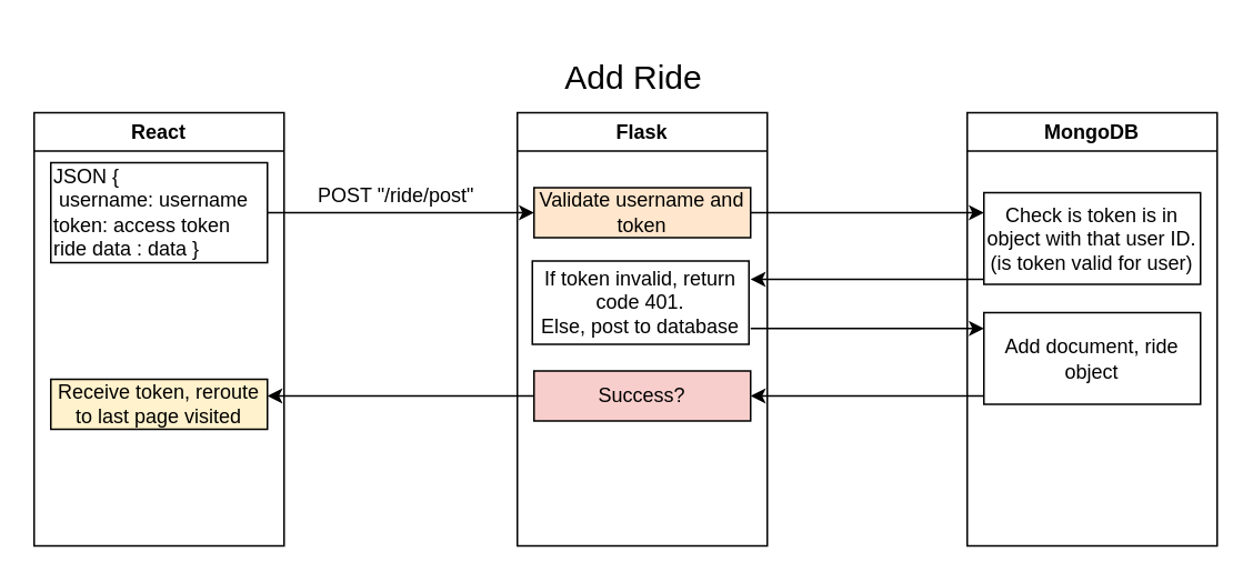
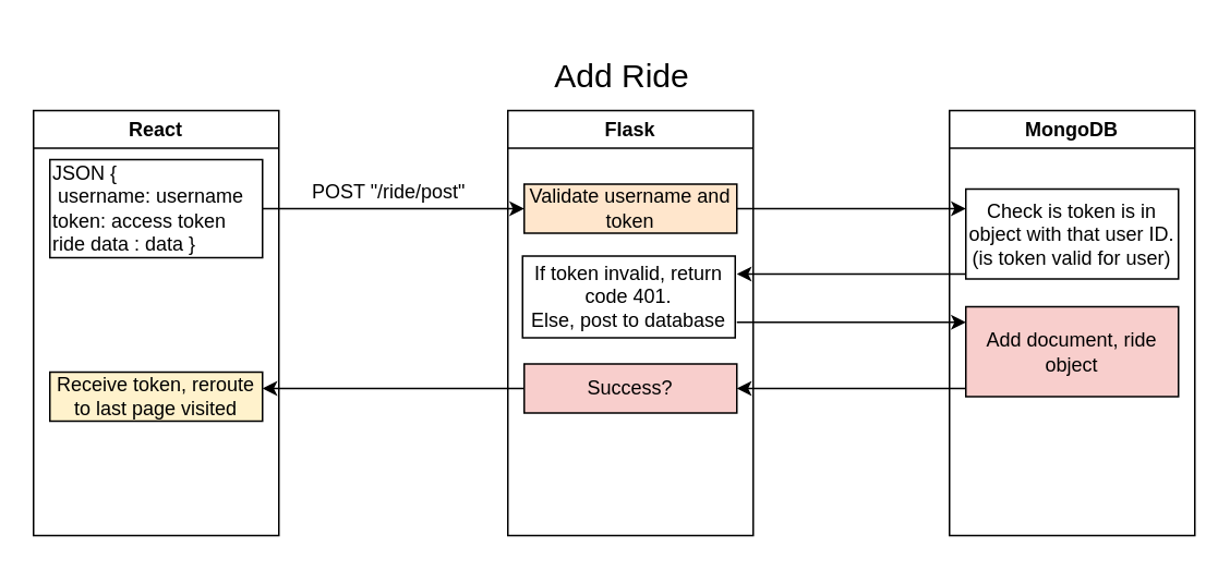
- <mxCell id="14" value="Add document, ride object" style="rounded=0;whiteSpace=wrap;html=1;" vertex="1" parent="11"><mxGeometry x="10" y="120" width="130" height="55" as="geometry" /></mxCell>
+ <mxCell id="14" value="Add document, ride object" style="rounded=0;whiteSpace=wrap;html=1;fillColor=#f8cecc;" vertex="1" parent="11"><mxGeometry x="10" y="120" width="130" height="55" as="geometry" /></mxCell>
